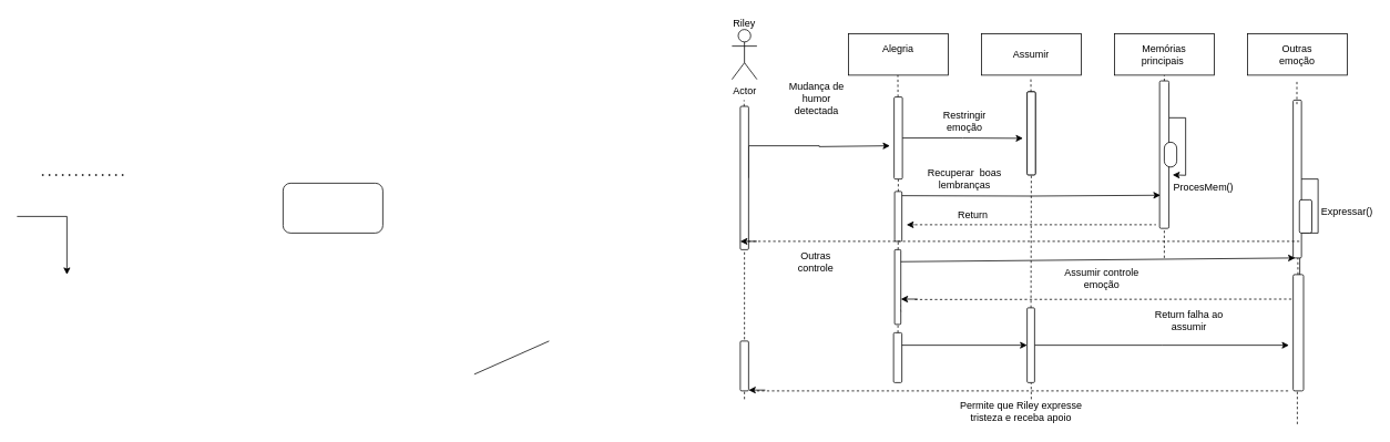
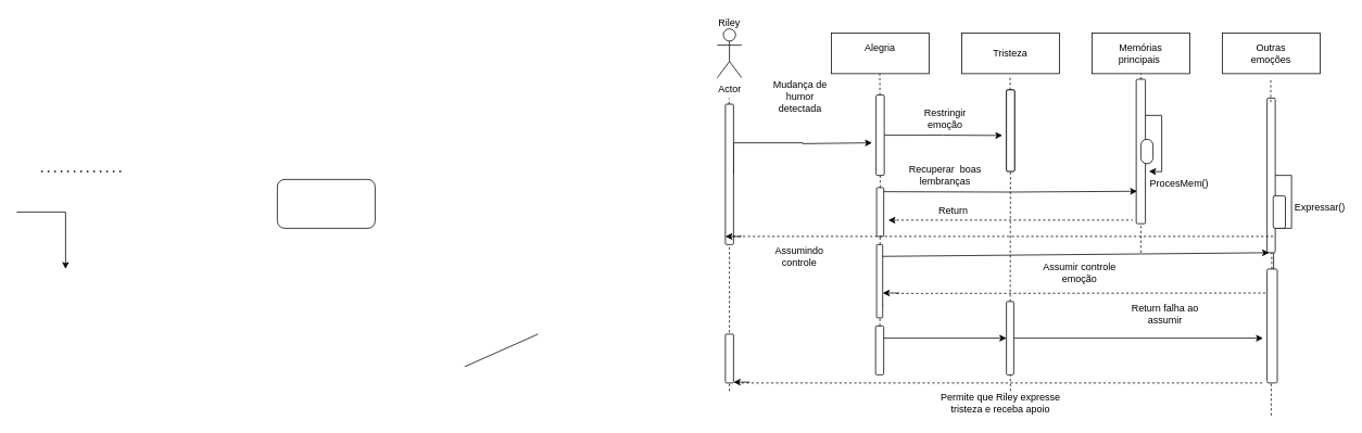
- <mxCell id="9" value="Assumir" style="text;html=1;align=center;verticalAlign=middle;whiteSpace=wrap;rounded=0;" vertex="1" parent="1"><mxGeometry x="1210" y="50" width="60" height="30" as="geometry" /></mxCell>
+ <mxCell id="9" value="Tristeza" style="text;html=1;align=center;verticalAlign=middle;whiteSpace=wrap;rounded=0;" vertex="1" parent="1"><mxGeometry x="1210" y="50" width="60" height="30" as="geometry" /></mxCell>
- <mxCell id="10" value="Outras emoção" style="text;html=1;align=center;verticalAlign=middle;whiteSpace=wrap;rounded=0;" vertex="1" parent="1"><mxGeometry x="1530" y="50" width="60" height="30" as="geometry" /></mxCell>
+ <mxCell id="10" value="Outras emoções" style="text;html=1;align=center;verticalAlign=middle;whiteSpace=wrap;rounded=0;" vertex="1" parent="1"><mxGeometry x="1530" y="50" width="60" height="30" as="geometry" /></mxCell>
- <mxCell id="63" value="Outras controle" style="text;html=1;align=center;verticalAlign=middle;whiteSpace=wrap;rounded=0;" vertex="1" parent="1"><mxGeometry x="951" y="300" width="60" height="30" as="geometry" /></mxCell>
+ <mxCell id="63" value="Assumindo controle" style="text;html=1;align=center;verticalAlign=middle;whiteSpace=wrap;rounded=0;" vertex="1" parent="1"><mxGeometry x="951" y="300" width="60" height="30" as="geometry" /></mxCell>
